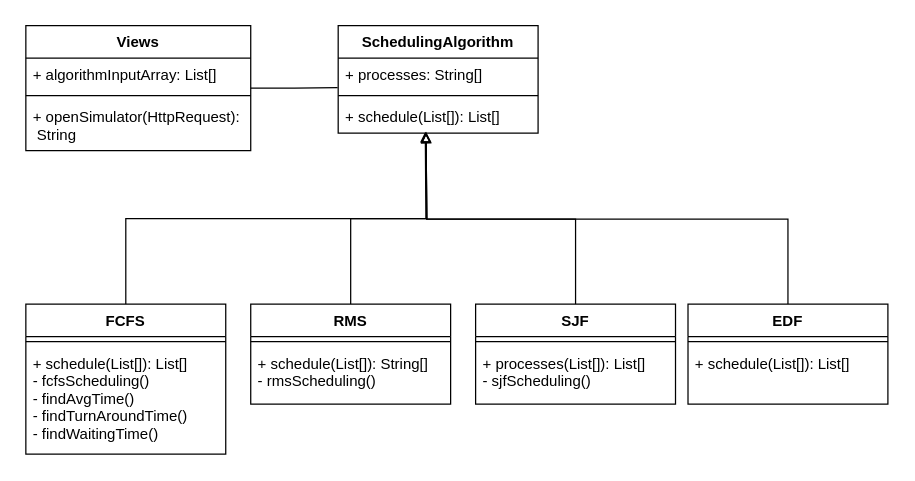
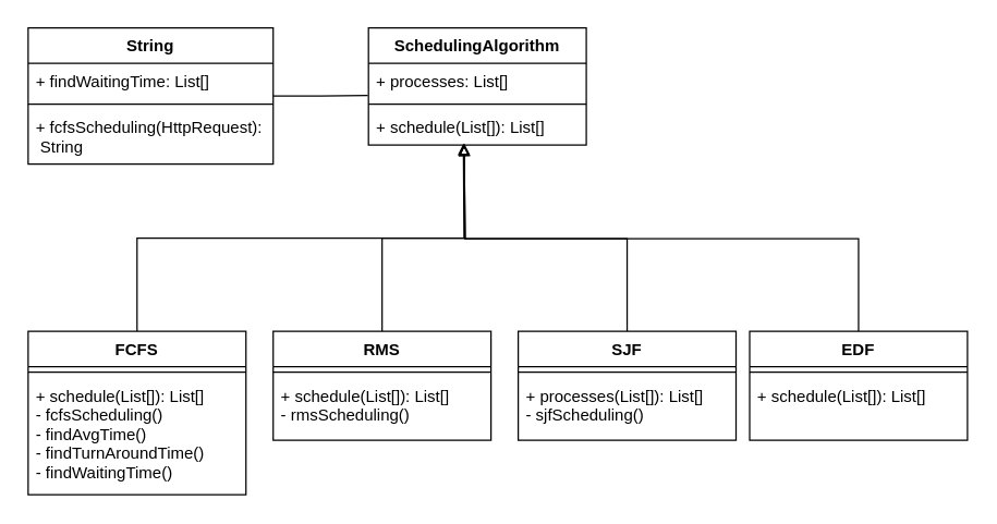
- <mxCell id="23" value="Views" style="swimlane;fontStyle=1;align=center;verticalAlign=top;childLayout=stackLayout;horizontal=1;startSize=26;horizontalStack=0;resizeParent=1;resizeParentMax=0;resizeLast=0;collapsible=1;marginBottom=0;" parent="1" vertex="1"><mxGeometry x="20" y="20" width="180" height="100" as="geometry" /></mxCell>
+ <mxCell id="23" value="String" style="swimlane;fontStyle=1;align=center;verticalAlign=top;childLayout=stackLayout;horizontal=1;startSize=26;horizontalStack=0;resizeParent=1;resizeParentMax=0;resizeLast=0;collapsible=1;marginBottom=0;" parent="1" vertex="1"><mxGeometry x="20" y="20" width="180" height="100" as="geometry" /></mxCell>
- <mxCell id="24" value="+ algorithmInputArray: List[]" style="text;strokeColor=none;fillColor=none;align=left;verticalAlign=top;spacingLeft=4;spacingRight=4;overflow=hidden;rotatable=0;points=[[0,0.5],[1,0.5]];portConstraint=eastwest;" parent="23" vertex="1"><mxGeometry y="26" width="180" height="26" as="geometry" /></mxCell>
+ <mxCell id="24" value="+ findWaitingTime: List[]" style="text;strokeColor=none;fillColor=none;align=left;verticalAlign=top;spacingLeft=4;spacingRight=4;overflow=hidden;rotatable=0;points=[[0,0.5],[1,0.5]];portConstraint=eastwest;" parent="23" vertex="1"><mxGeometry y="26" width="180" height="26" as="geometry" /></mxCell>
- <mxCell id="20" value="+ processes: String[]" style="text;strokeColor=none;fillColor=none;align=left;verticalAlign=top;spacingLeft=4;spacingRight=4;overflow=hidden;rotatable=0;points=[[0,0.5],[1,0.5]];portConstraint=eastwest;" vertex="1" parent="19"><mxGeometry y="26" width="160" height="26" as="geometry" /></mxCell>
+ <mxCell id="20" value="+ processes: List[]" style="text;strokeColor=none;fillColor=none;align=left;verticalAlign=top;spacingLeft=4;spacingRight=4;overflow=hidden;rotatable=0;points=[[0,0.5],[1,0.5]];portConstraint=eastwest;" vertex="1" parent="19"><mxGeometry y="26" width="160" height="26" as="geometry" /></mxCell>
- <mxCell id="26" value="+ openSimulator(HttpRequest):&#10; String" style="text;strokeColor=none;fillColor=none;align=left;verticalAlign=top;spacingLeft=4;spacingRight=4;overflow=hidden;rotatable=0;points=[[0,0.5],[1,0.5]];portConstraint=eastwest;" parent="23" vertex="1"><mxGeometry y="60" width="180" height="40" as="geometry" /></mxCell>
+ <mxCell id="26" value="+ fcfsScheduling(HttpRequest):&#10; String" style="text;strokeColor=none;fillColor=none;align=left;verticalAlign=top;spacingLeft=4;spacingRight=4;overflow=hidden;rotatable=0;points=[[0,0.5],[1,0.5]];portConstraint=eastwest;" parent="23" vertex="1"><mxGeometry y="60" width="180" height="40" as="geometry" /></mxCell>
- <mxCell id="11" value="+ schedule(List[]): String[]&#10;- rmsScheduling()" style="text;strokeColor=none;fillColor=none;align=left;verticalAlign=top;spacingLeft=4;spacingRight=4;overflow=hidden;rotatable=0;points=[[0,0.5],[1,0.5]];portConstraint=eastwest;" parent="9" vertex="1"><mxGeometry y="34" width="160" height="46" as="geometry" /></mxCell>
+ <mxCell id="11" value="+ schedule(List[]): List[]&#10;- rmsScheduling()" style="text;strokeColor=none;fillColor=none;align=left;verticalAlign=top;spacingLeft=4;spacingRight=4;overflow=hidden;rotatable=0;points=[[0,0.5],[1,0.5]];portConstraint=eastwest;" parent="9" vertex="1"><mxGeometry y="34" width="160" height="46" as="geometry" /></mxCell>
